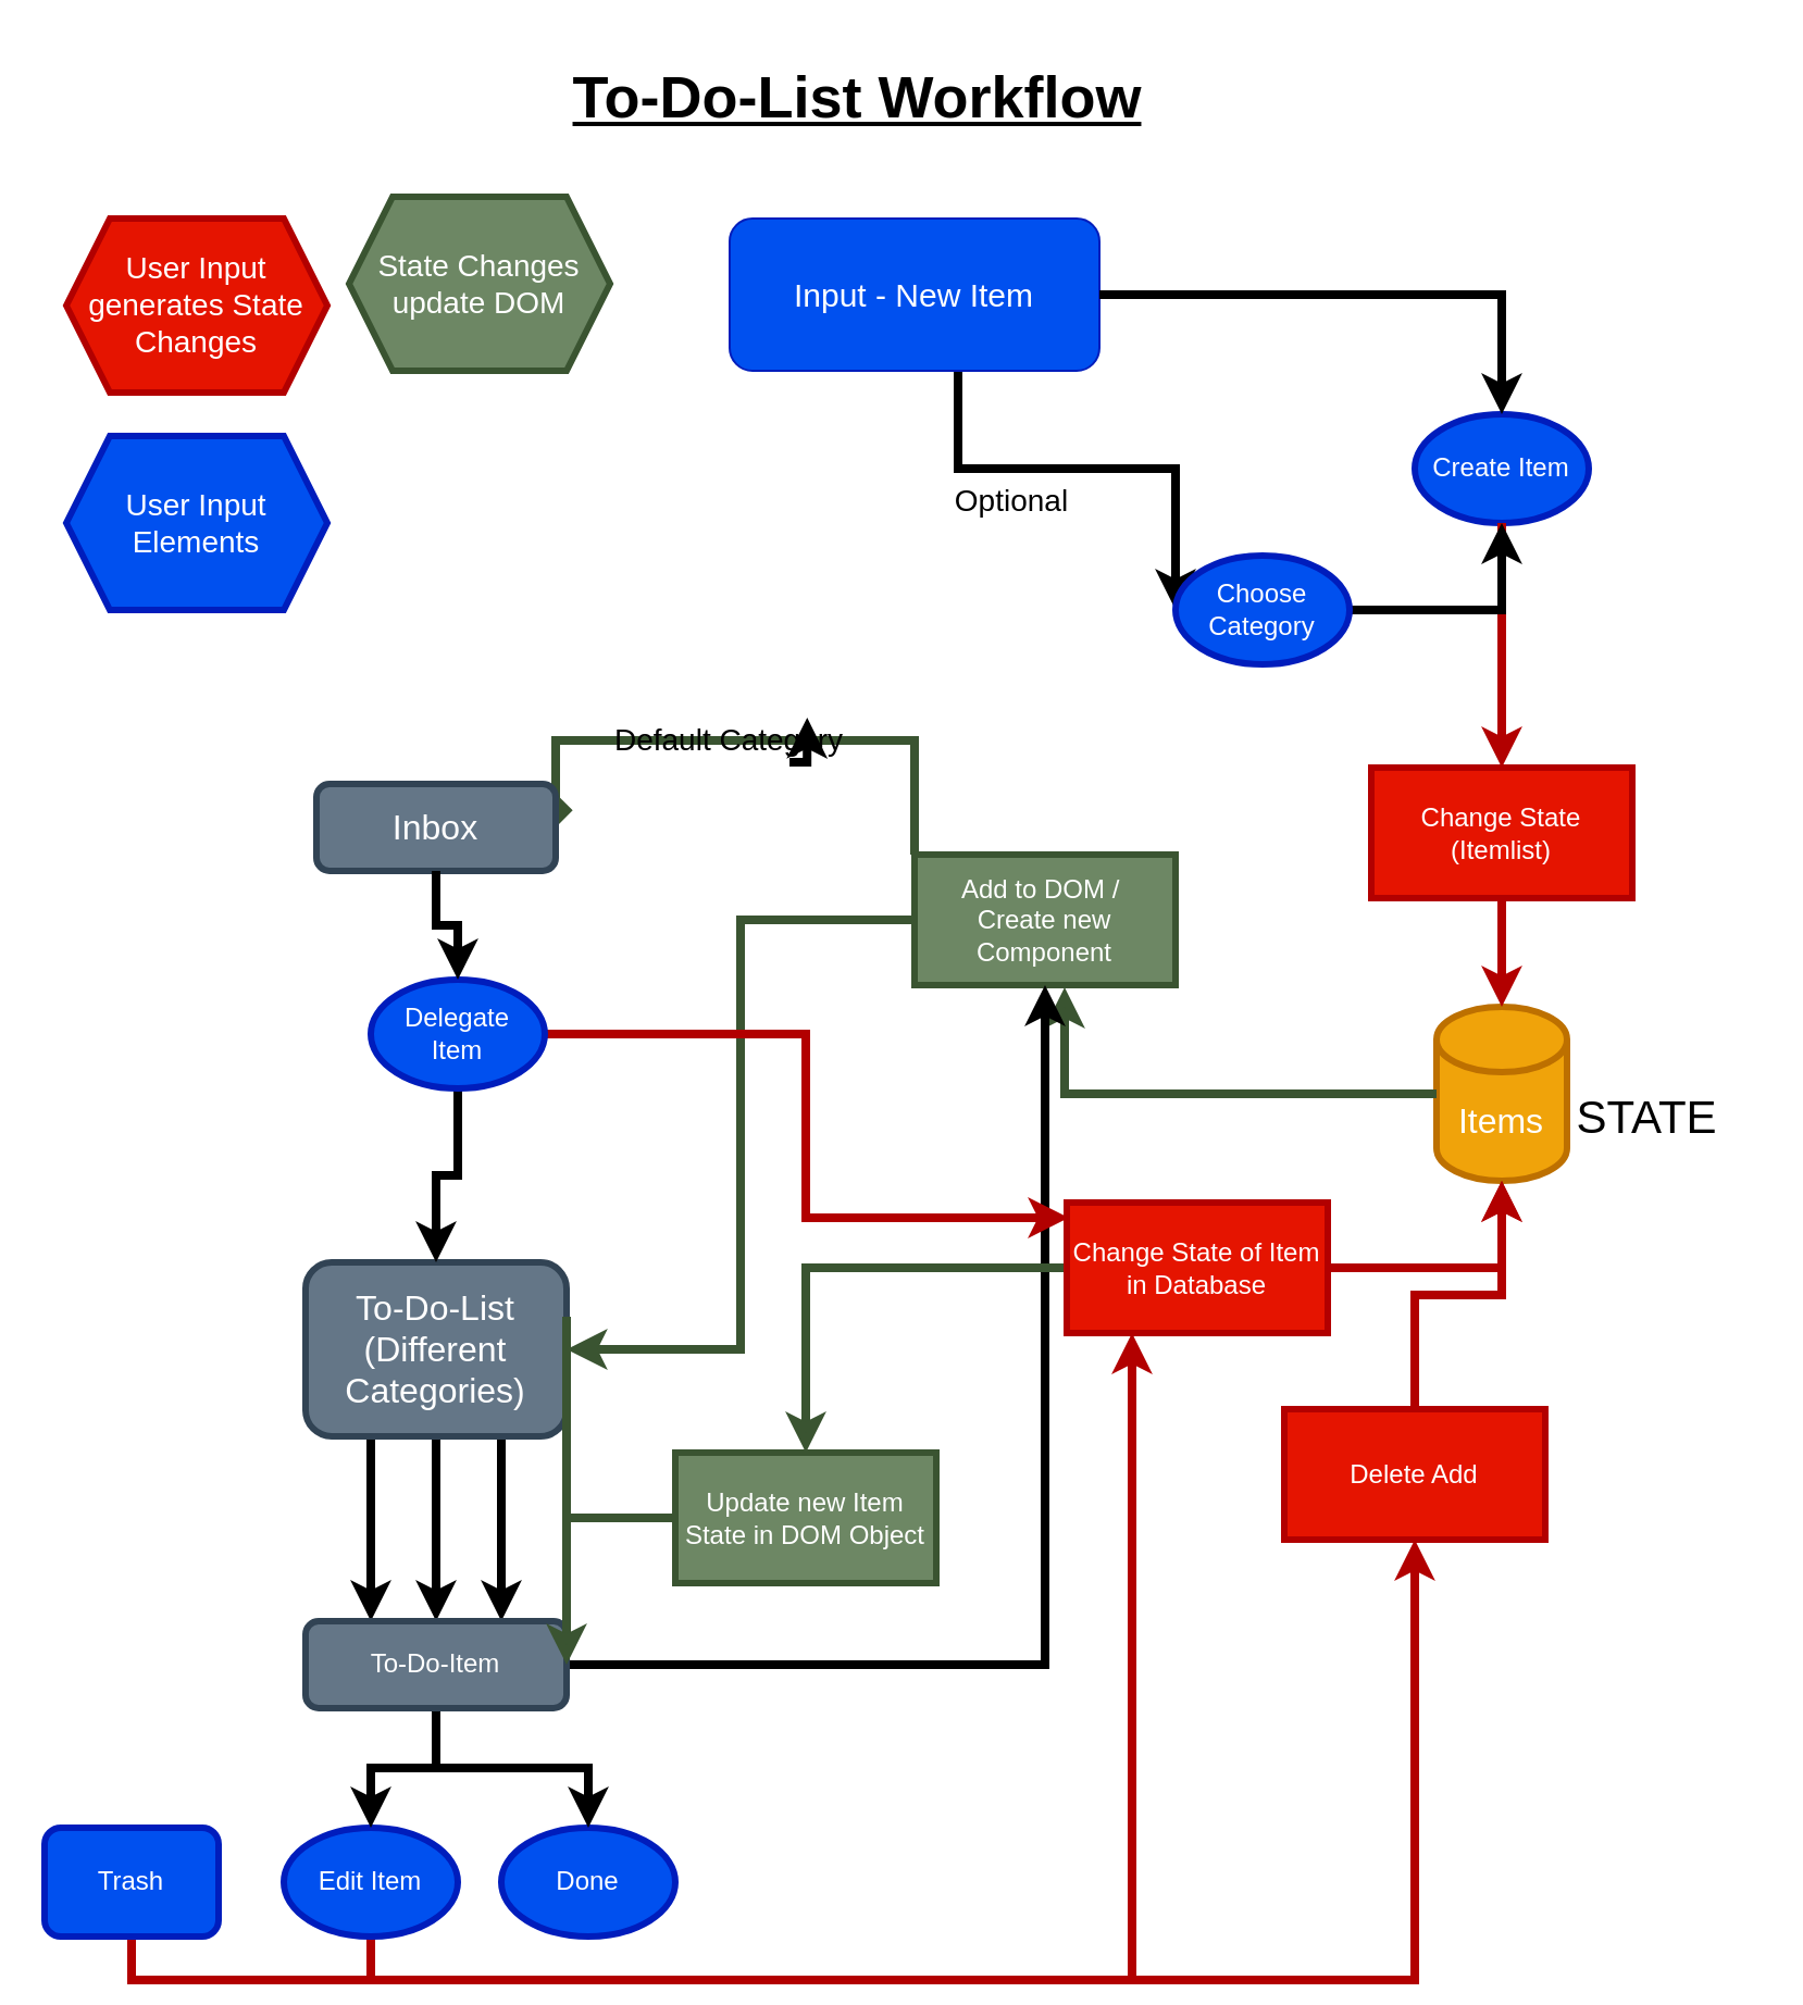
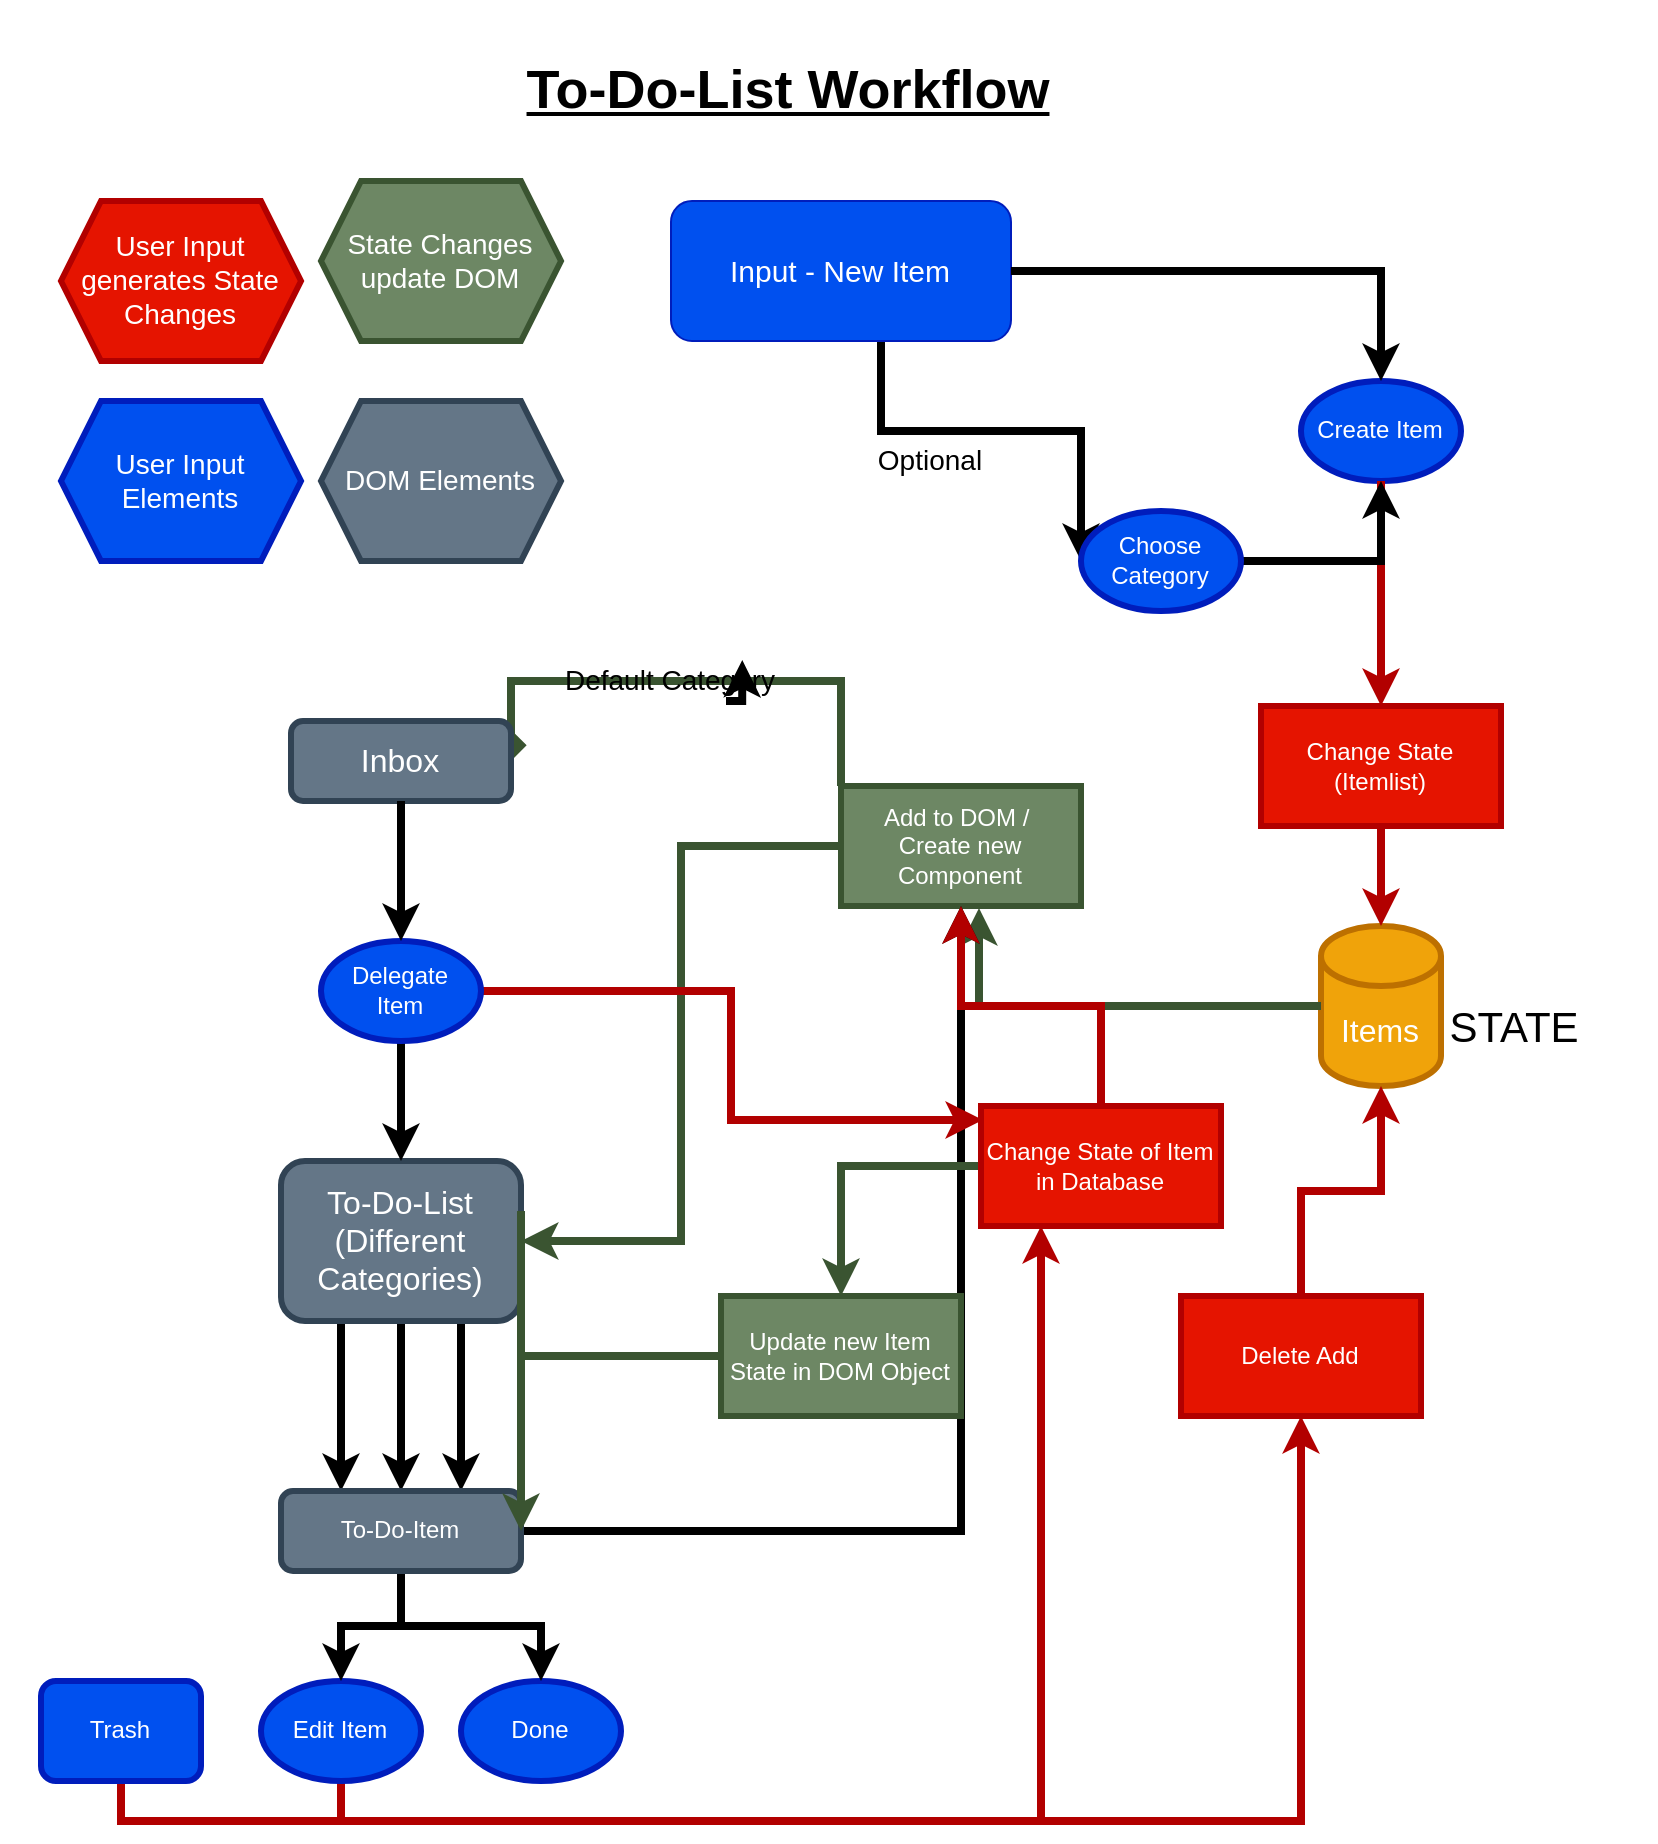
+ <mxCell id="48" value="&lt;font style=&quot;font-size: 14px&quot;&gt;DOM Elements&lt;/font&gt;" style="shape=hexagon;perimeter=hexagonPerimeter2;whiteSpace=wrap;html=1;fixedSize=1;strokeWidth=3;fillColor=#647687;strokeColor=#314354;fontColor=#ffffff;" vertex="1" parent="1"><mxGeometry x="160" y="200" width="120" height="80" as="geometry" /></mxCell>
- <mxCell id="37" value="Delegate&lt;br&gt;Item" style="ellipse;whiteSpace=wrap;html=1;strokeWidth=3;fillColor=#0050ef;strokeColor=#001DBC;fontColor=#ffffff;" vertex="1" parent="1"><mxGeometry x="170" y="450" width="80" height="50" as="geometry" /></mxCell>
+ <mxCell id="37" value="Delegate&lt;br&gt;Item" style="ellipse;whiteSpace=wrap;html=1;strokeWidth=3;fillColor=#0050ef;strokeColor=#001DBC;fontColor=#ffffff;" vertex="1" parent="1"><mxGeometry x="160" y="470" width="80" height="50" as="geometry" /></mxCell>
- <mxCell id="31" style="edgeStyle=orthogonalEdgeStyle;rounded=0;orthogonalLoop=1;jettySize=auto;html=1;fillColor=#e51400;strokeColor=#B20000;strokeWidth=4;" edge="1" parent="1" source="33" target="5"><mxGeometry relative="1" as="geometry" /></mxCell>
+ <mxCell id="31" style="edgeStyle=orthogonalEdgeStyle;rounded=0;orthogonalLoop=1;jettySize=auto;html=1;fillColor=#e51400;strokeColor=#B20000;strokeWidth=4;" edge="1" parent="1" source="33" target="22"><mxGeometry relative="1" as="geometry" /></mxCell>
- <mxCell id="40" value="Update new Item State in DOM Object" style="rounded=0;whiteSpace=wrap;html=1;strokeWidth=3;fillColor=#6d8764;strokeColor=#3A5431;fontColor=#ffffff;" vertex="1" parent="1"><mxGeometry x="310" y="667.5" width="120" height="60" as="geometry" /></mxCell>
+ <mxCell id="40" value="Update new Item State in DOM Object" style="rounded=0;whiteSpace=wrap;html=1;strokeWidth=3;fillColor=#6d8764;strokeColor=#3A5431;fontColor=#ffffff;" vertex="1" parent="1"><mxGeometry x="360" y="647.5" width="120" height="60" as="geometry" /></mxCell>
